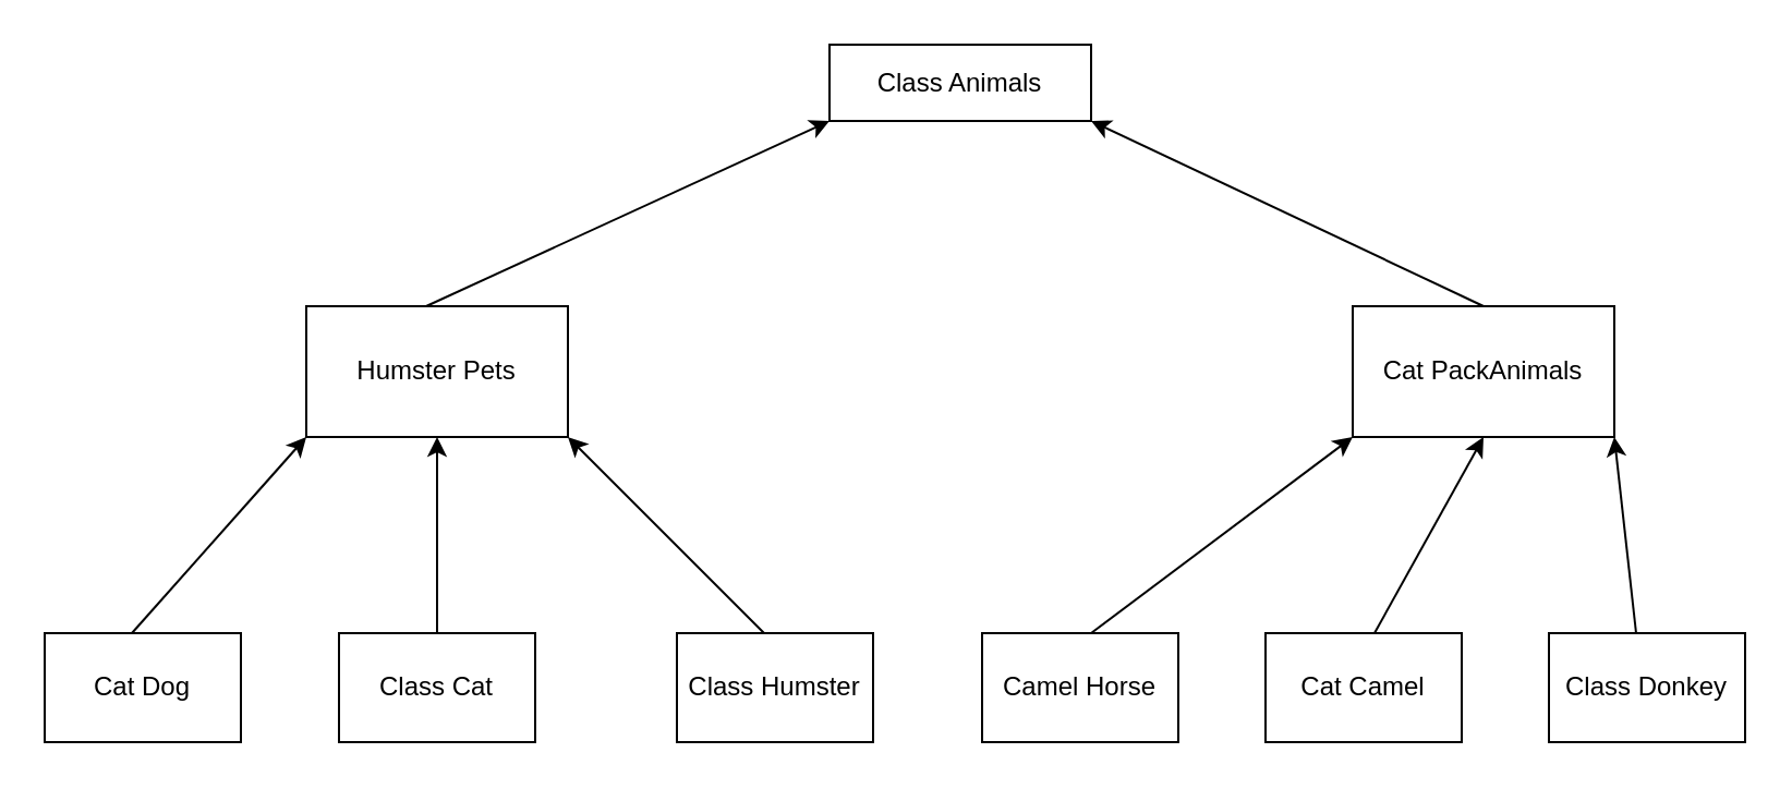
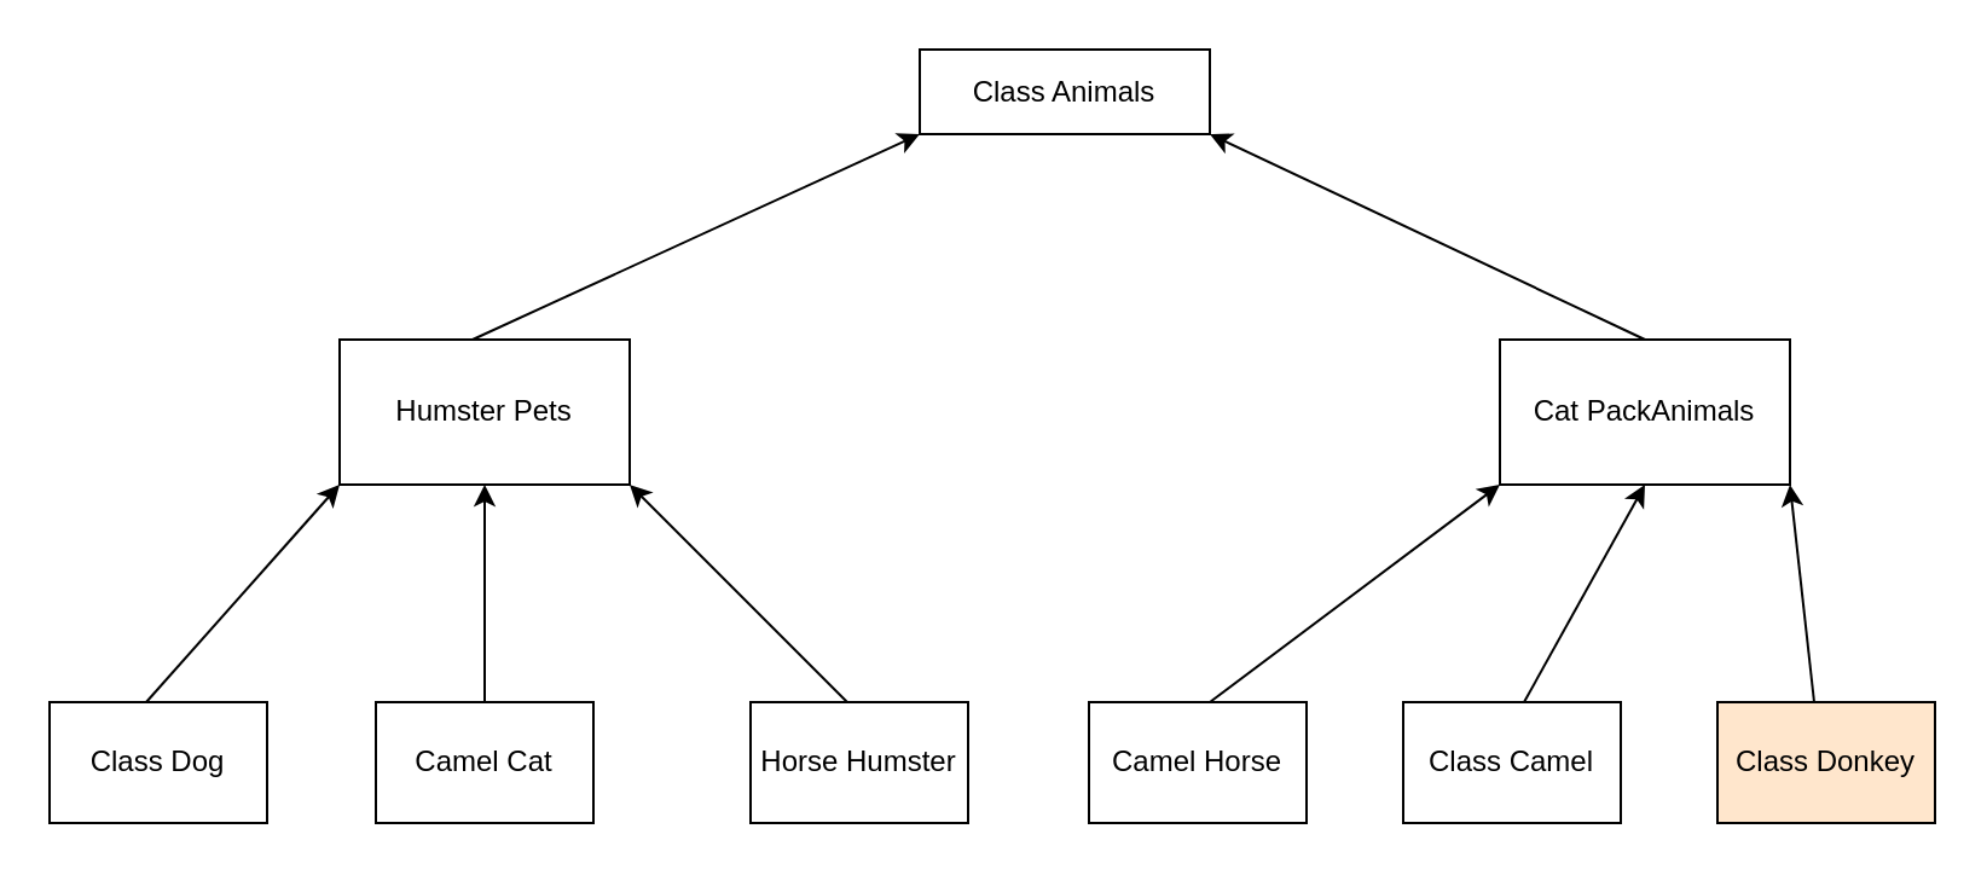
- <mxCell id="5" value="Cat Dog" style="rounded=0;whiteSpace=wrap;html=1;" vertex="1" parent="1"><mxGeometry y="290" width="90" height="50" as="geometry" x="20" /></mxCell>
+ <mxCell id="5" value="Class Dog" style="rounded=0;whiteSpace=wrap;html=1;" vertex="1" parent="1"><mxGeometry y="290" width="90" height="50" as="geometry" x="20" /></mxCell>
- <mxCell id="6" value="Class Cat" style="rounded=0;whiteSpace=wrap;html=1;" vertex="1" parent="1"><mxGeometry x="155" y="290" width="90" height="50" as="geometry" /></mxCell>
+ <mxCell id="6" value="Camel Cat" style="rounded=0;whiteSpace=wrap;html=1;" vertex="1" parent="1"><mxGeometry x="155" y="290" width="90" height="50" as="geometry" /></mxCell>
- <mxCell id="7" value="Class Humster" style="rounded=0;whiteSpace=wrap;html=1;" vertex="1" parent="1"><mxGeometry x="310" y="290" width="90" height="50" as="geometry" /></mxCell>
+ <mxCell id="7" value="Horse Humster" style="rounded=0;whiteSpace=wrap;html=1;" vertex="1" parent="1"><mxGeometry x="310" y="290" width="90" height="50" as="geometry" /></mxCell>
- <mxCell id="9" value="Cat Camel" style="rounded=0;whiteSpace=wrap;html=1;" vertex="1" parent="1"><mxGeometry x="580" y="290" width="90" height="50" as="geometry" /></mxCell>
+ <mxCell id="9" value="Class Camel" style="rounded=0;whiteSpace=wrap;html=1;" vertex="1" parent="1"><mxGeometry x="580" y="290" width="90" height="50" as="geometry" /></mxCell>
- <mxCell id="10" value="Class Donkey" style="rounded=0;whiteSpace=wrap;html=1;" vertex="1" parent="1"><mxGeometry x="710" y="290" width="90" height="50" as="geometry" /></mxCell>
+ <mxCell id="10" value="Class Donkey" style="rounded=0;whiteSpace=wrap;html=1;fillColor=#ffe6cc;" vertex="1" parent="1"><mxGeometry x="710" y="290" width="90" height="50" as="geometry" /></mxCell>
